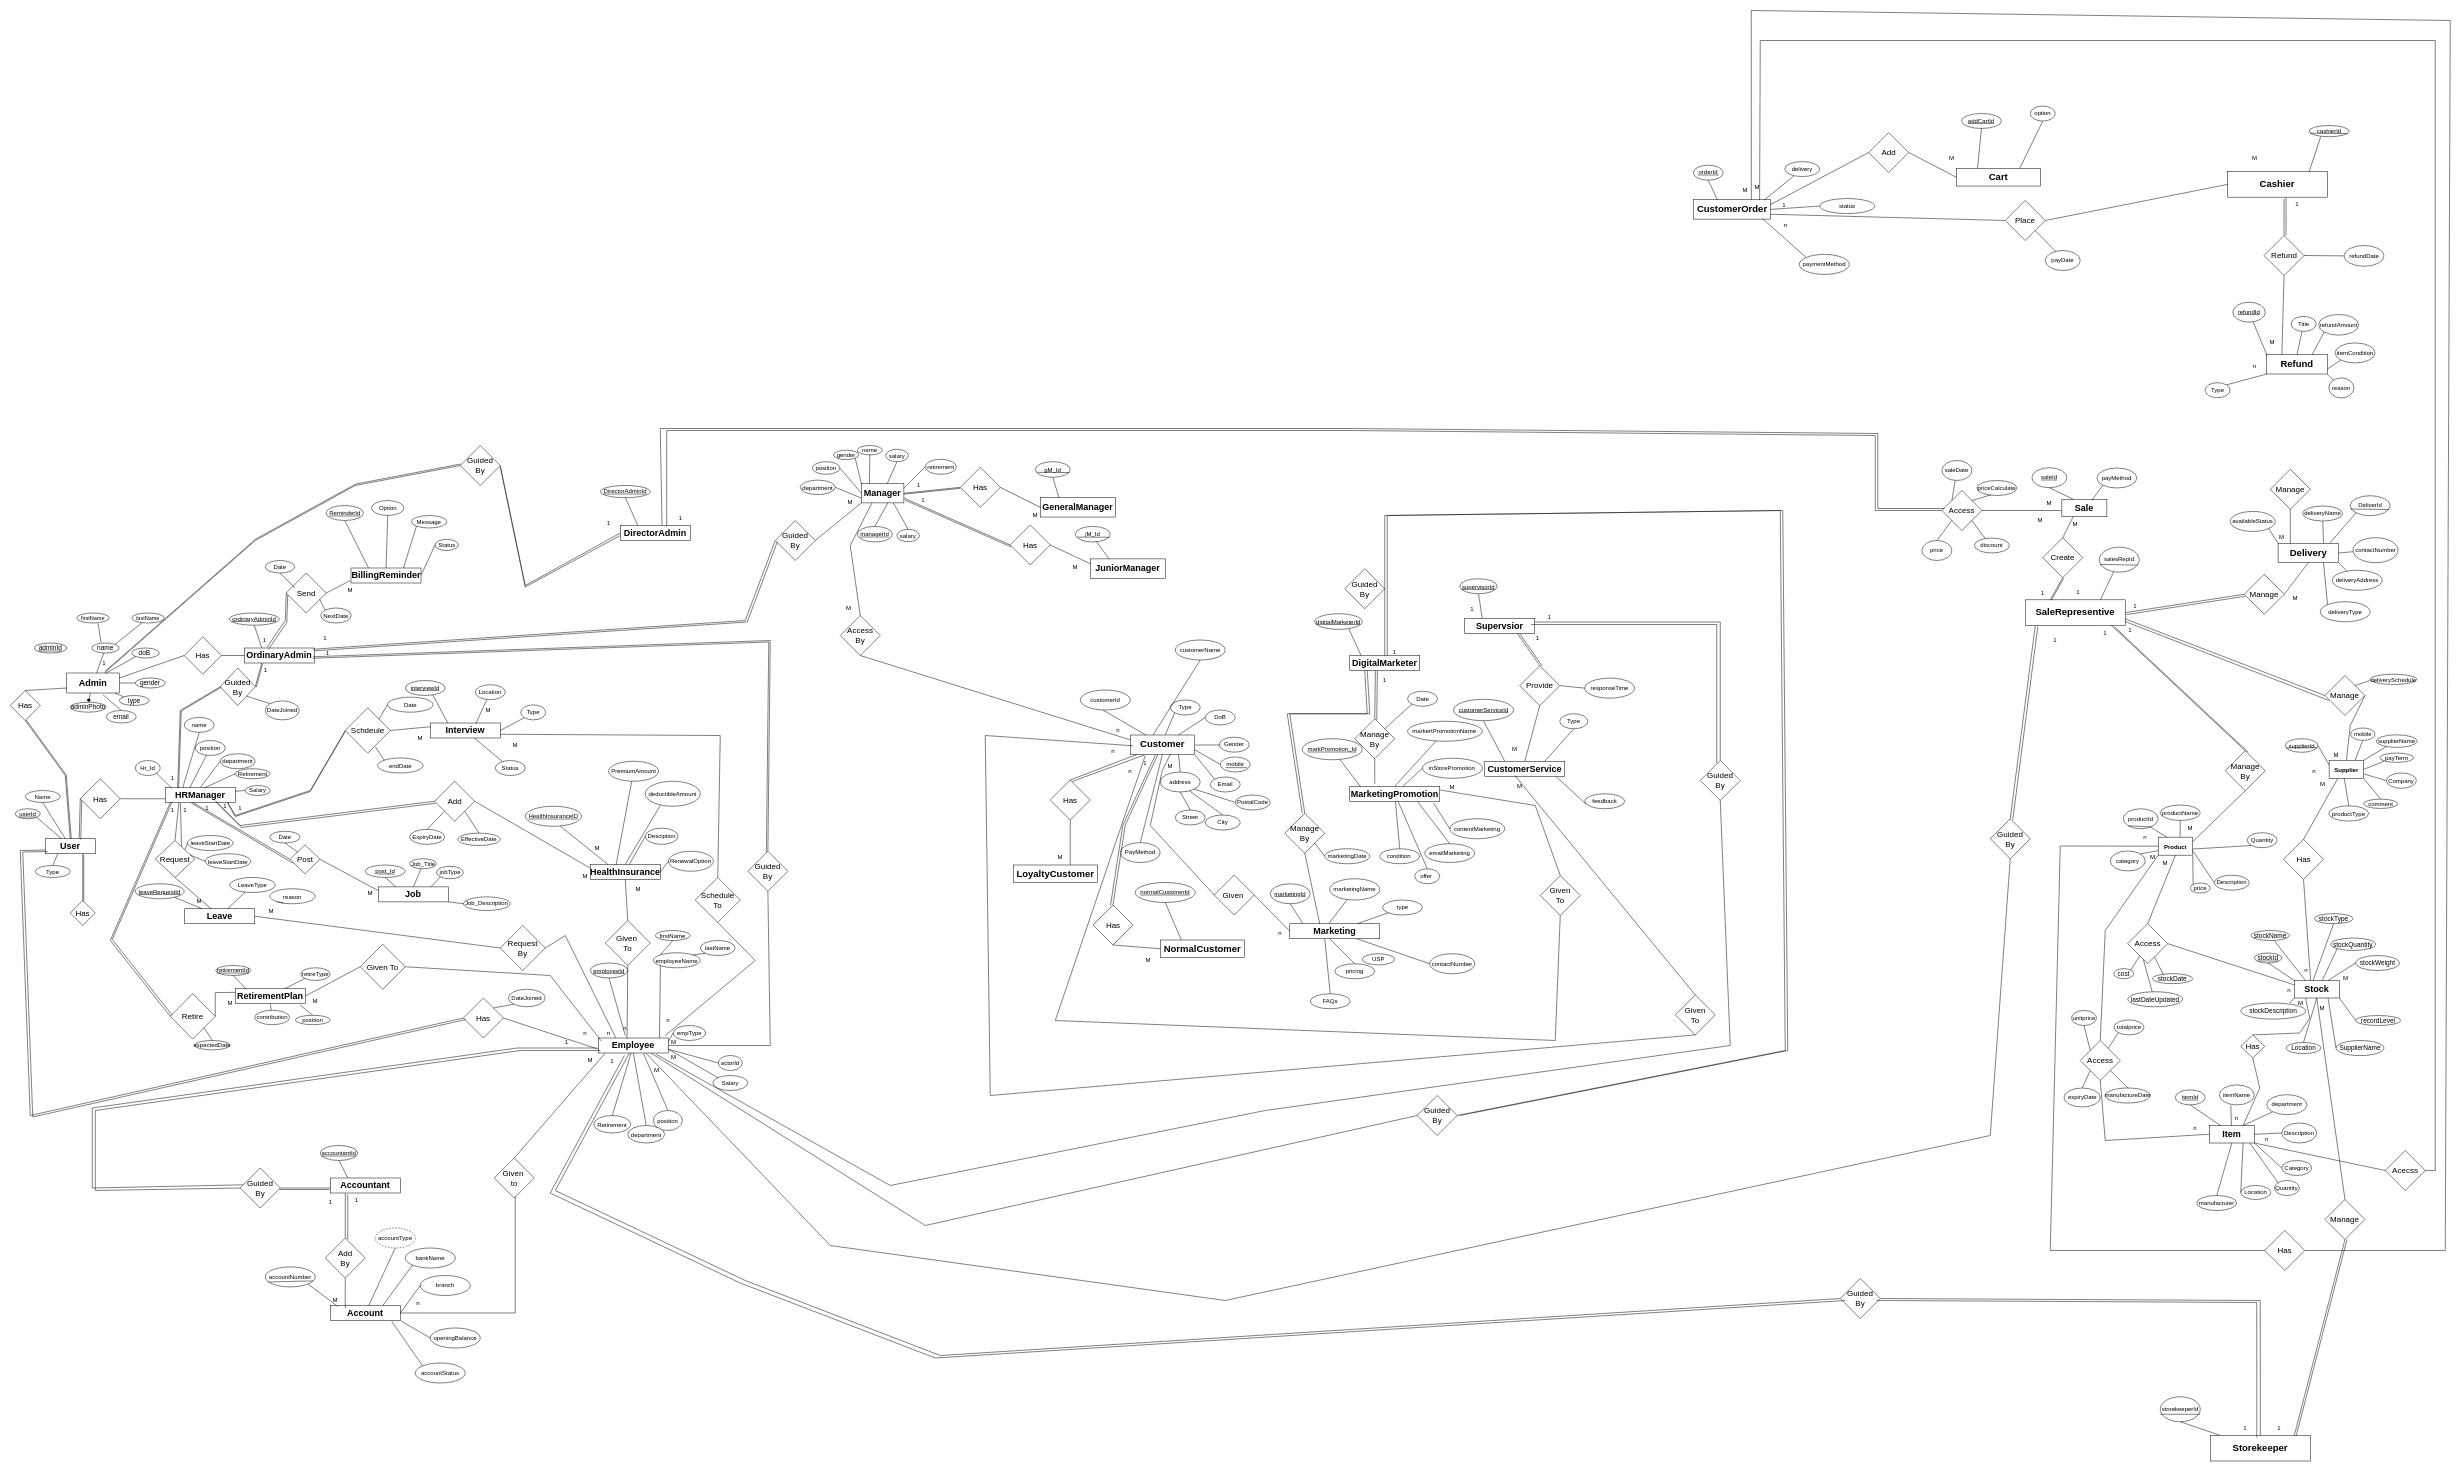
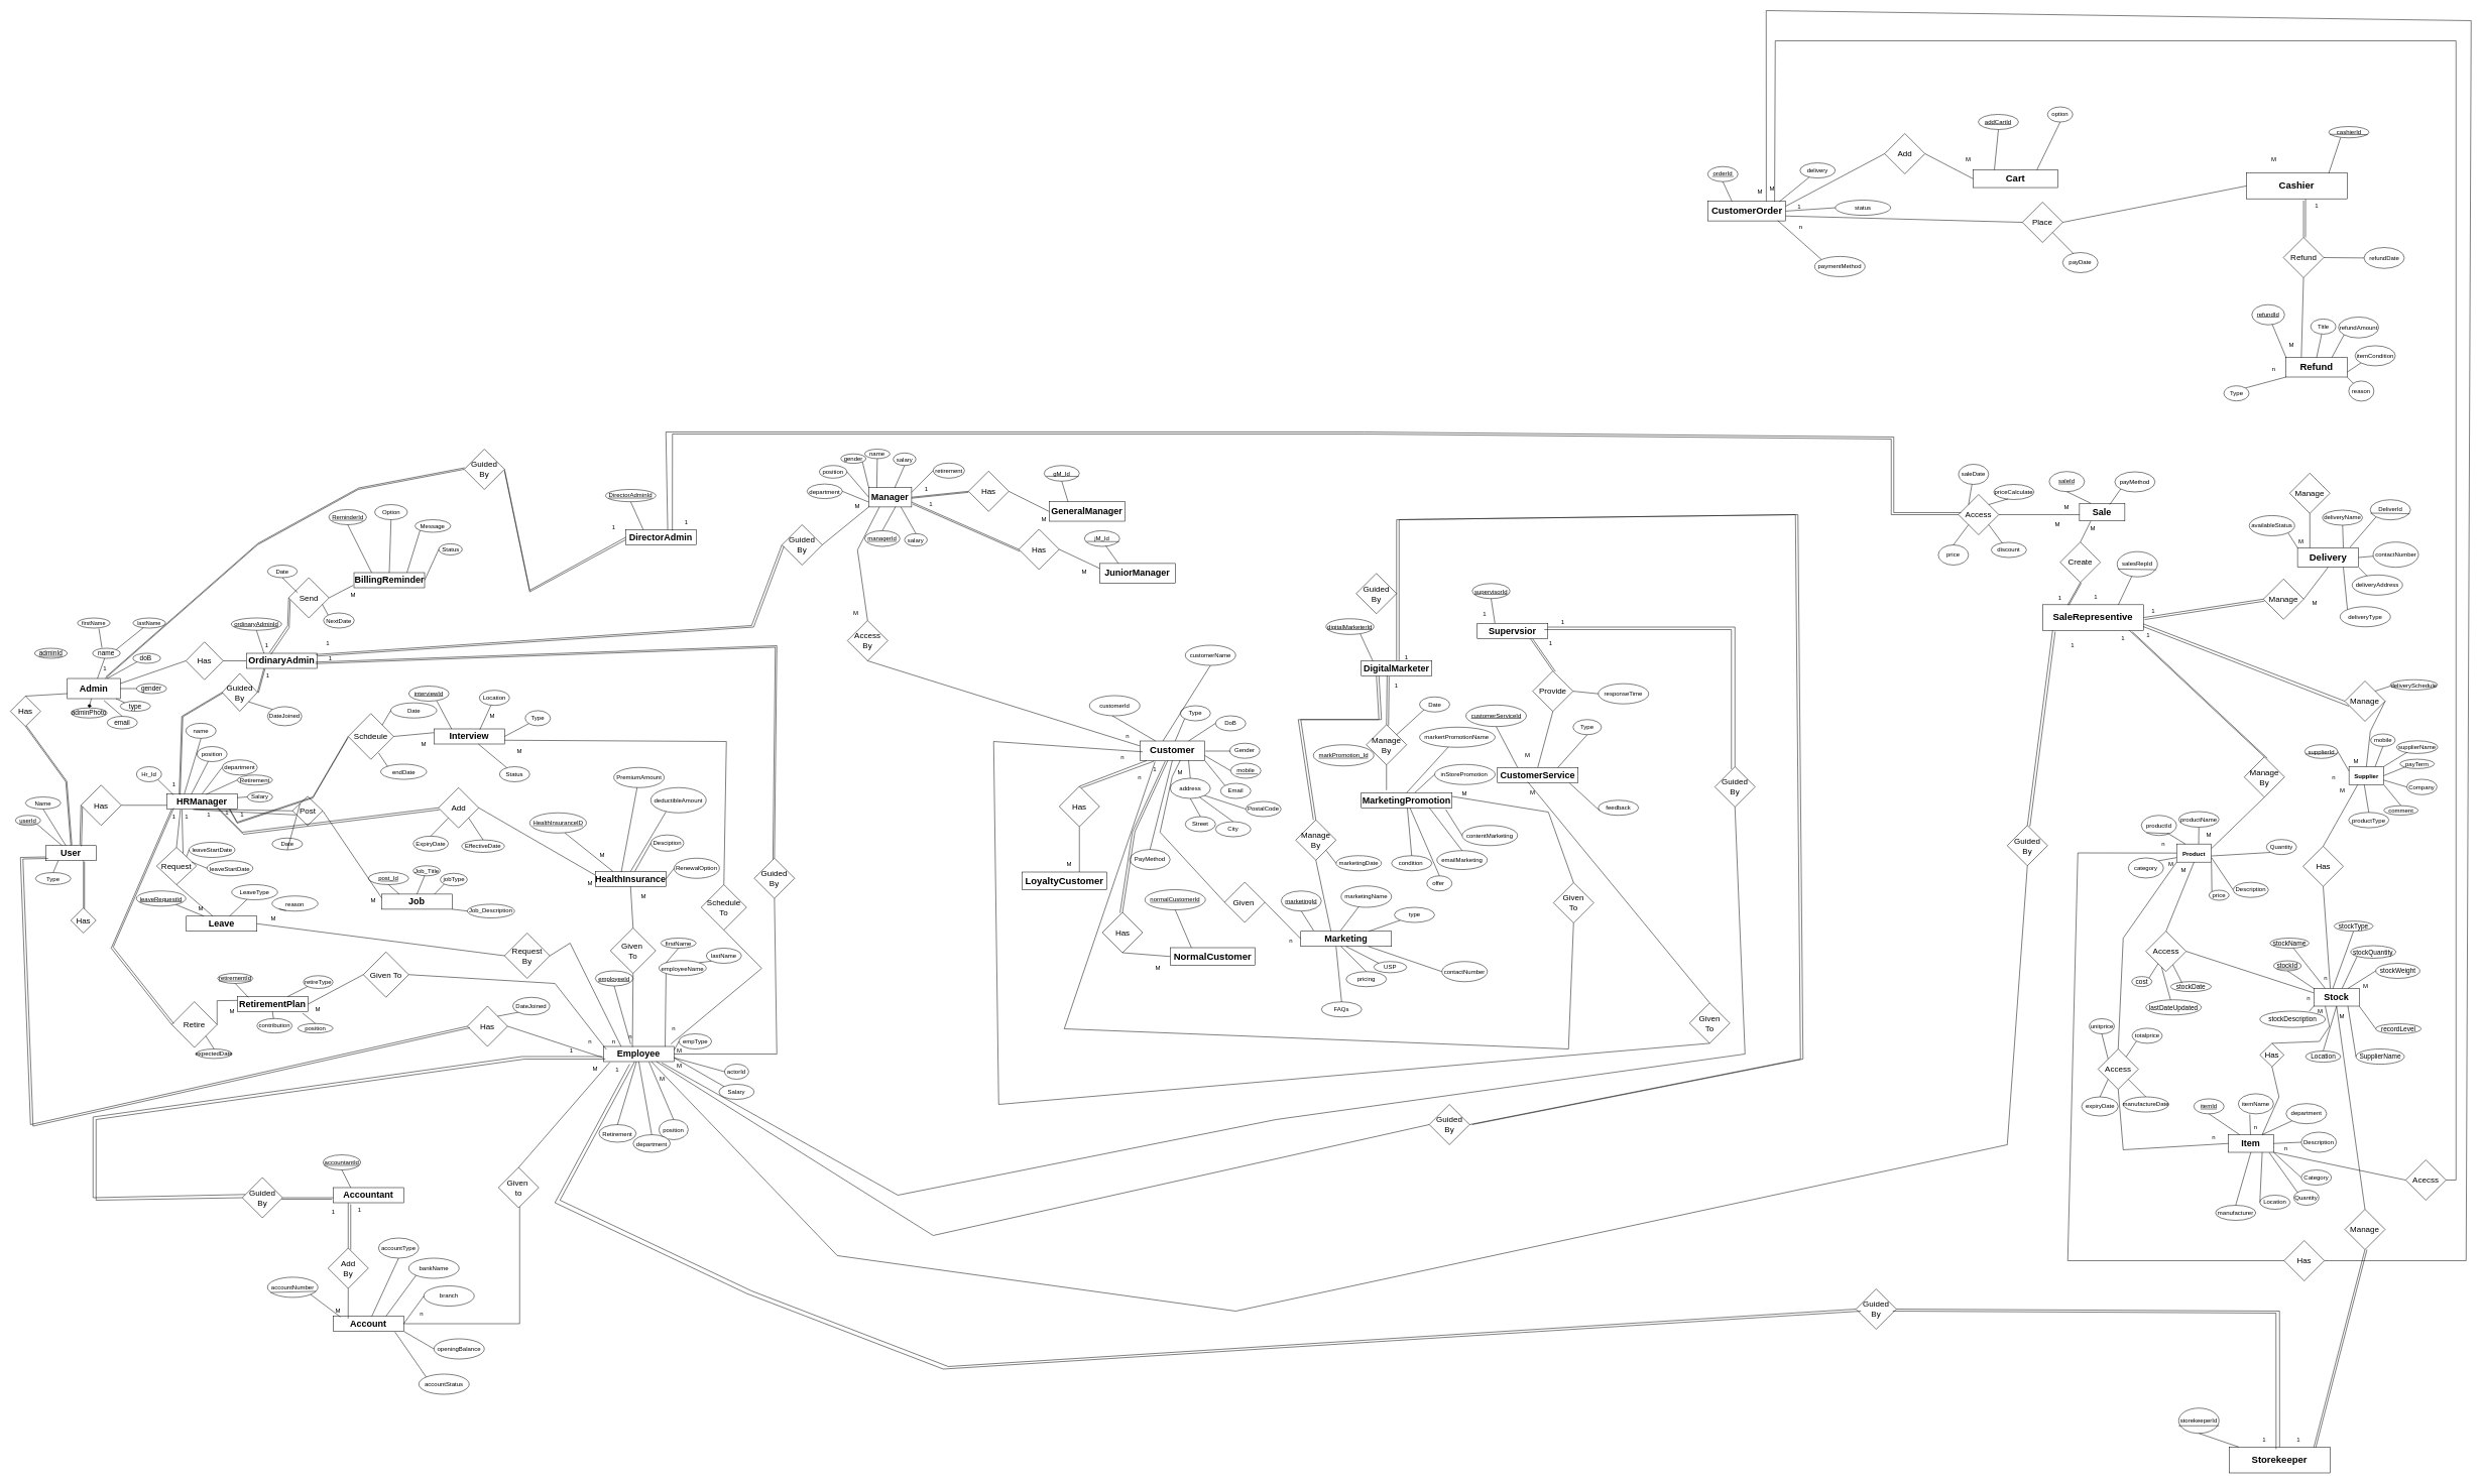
- <mxCell id="360" value="" style="endArrow=none;html=1;rounded=0;exitX=0.122;exitY=0.048;exitDx=0;exitDy=0;exitPerimeter=0;" edge="1" parent="1" source="352" target="353"><mxGeometry width="50" height="50" relative="1" as="geometry"><mxPoint x="2729" y="1706.5" as="sourcePoint" /><mxPoint x="2779" y="1656.5" as="targetPoint" /></mxGeometry></mxCell>
- <mxCell id="56" value="Post" style="rhombus;whiteSpace=wrap;html=1;fontSize=16;" vertex="1" parent="1"><mxGeometry x="579.5" y="1688.7" width="60" height="57.8" as="geometry" /></mxCell>
+ <mxCell id="56" value="Post" style="rhombus;whiteSpace=wrap;html=1;fontSize=16;" vertex="1" parent="1"><mxGeometry x="579.5" y="1578.7" width="60" height="57.8" as="geometry" /></mxCell>
+ <mxCell id="383" value="" style="endArrow=none;html=1;rounded=0;entryX=0;entryY=0;entryDx=0;entryDy=0;exitX=0.5;exitY=1;exitDx=0;exitDy=0;" edge="1" parent="1" source="365" target="375"><mxGeometry width="50" height="50" relative="1" as="geometry"><mxPoint x="2669" y="2006.5" as="sourcePoint" /><mxPoint x="2719" y="1956.5" as="targetPoint" /></mxGeometry></mxCell>
- <mxCell id="690" value="accountType" style="ellipse;whiteSpace=wrap;html=1;dashed=1;" vertex="1" parent="1"><mxGeometry x="750" y="2455" width="80" height="40" as="geometry" /></mxCell>
+ <mxCell id="690" value="accountType" style="ellipse;whiteSpace=wrap;html=1;" vertex="1" parent="1"><mxGeometry x="750" y="2455" width="80" height="40" as="geometry" /></mxCell>
